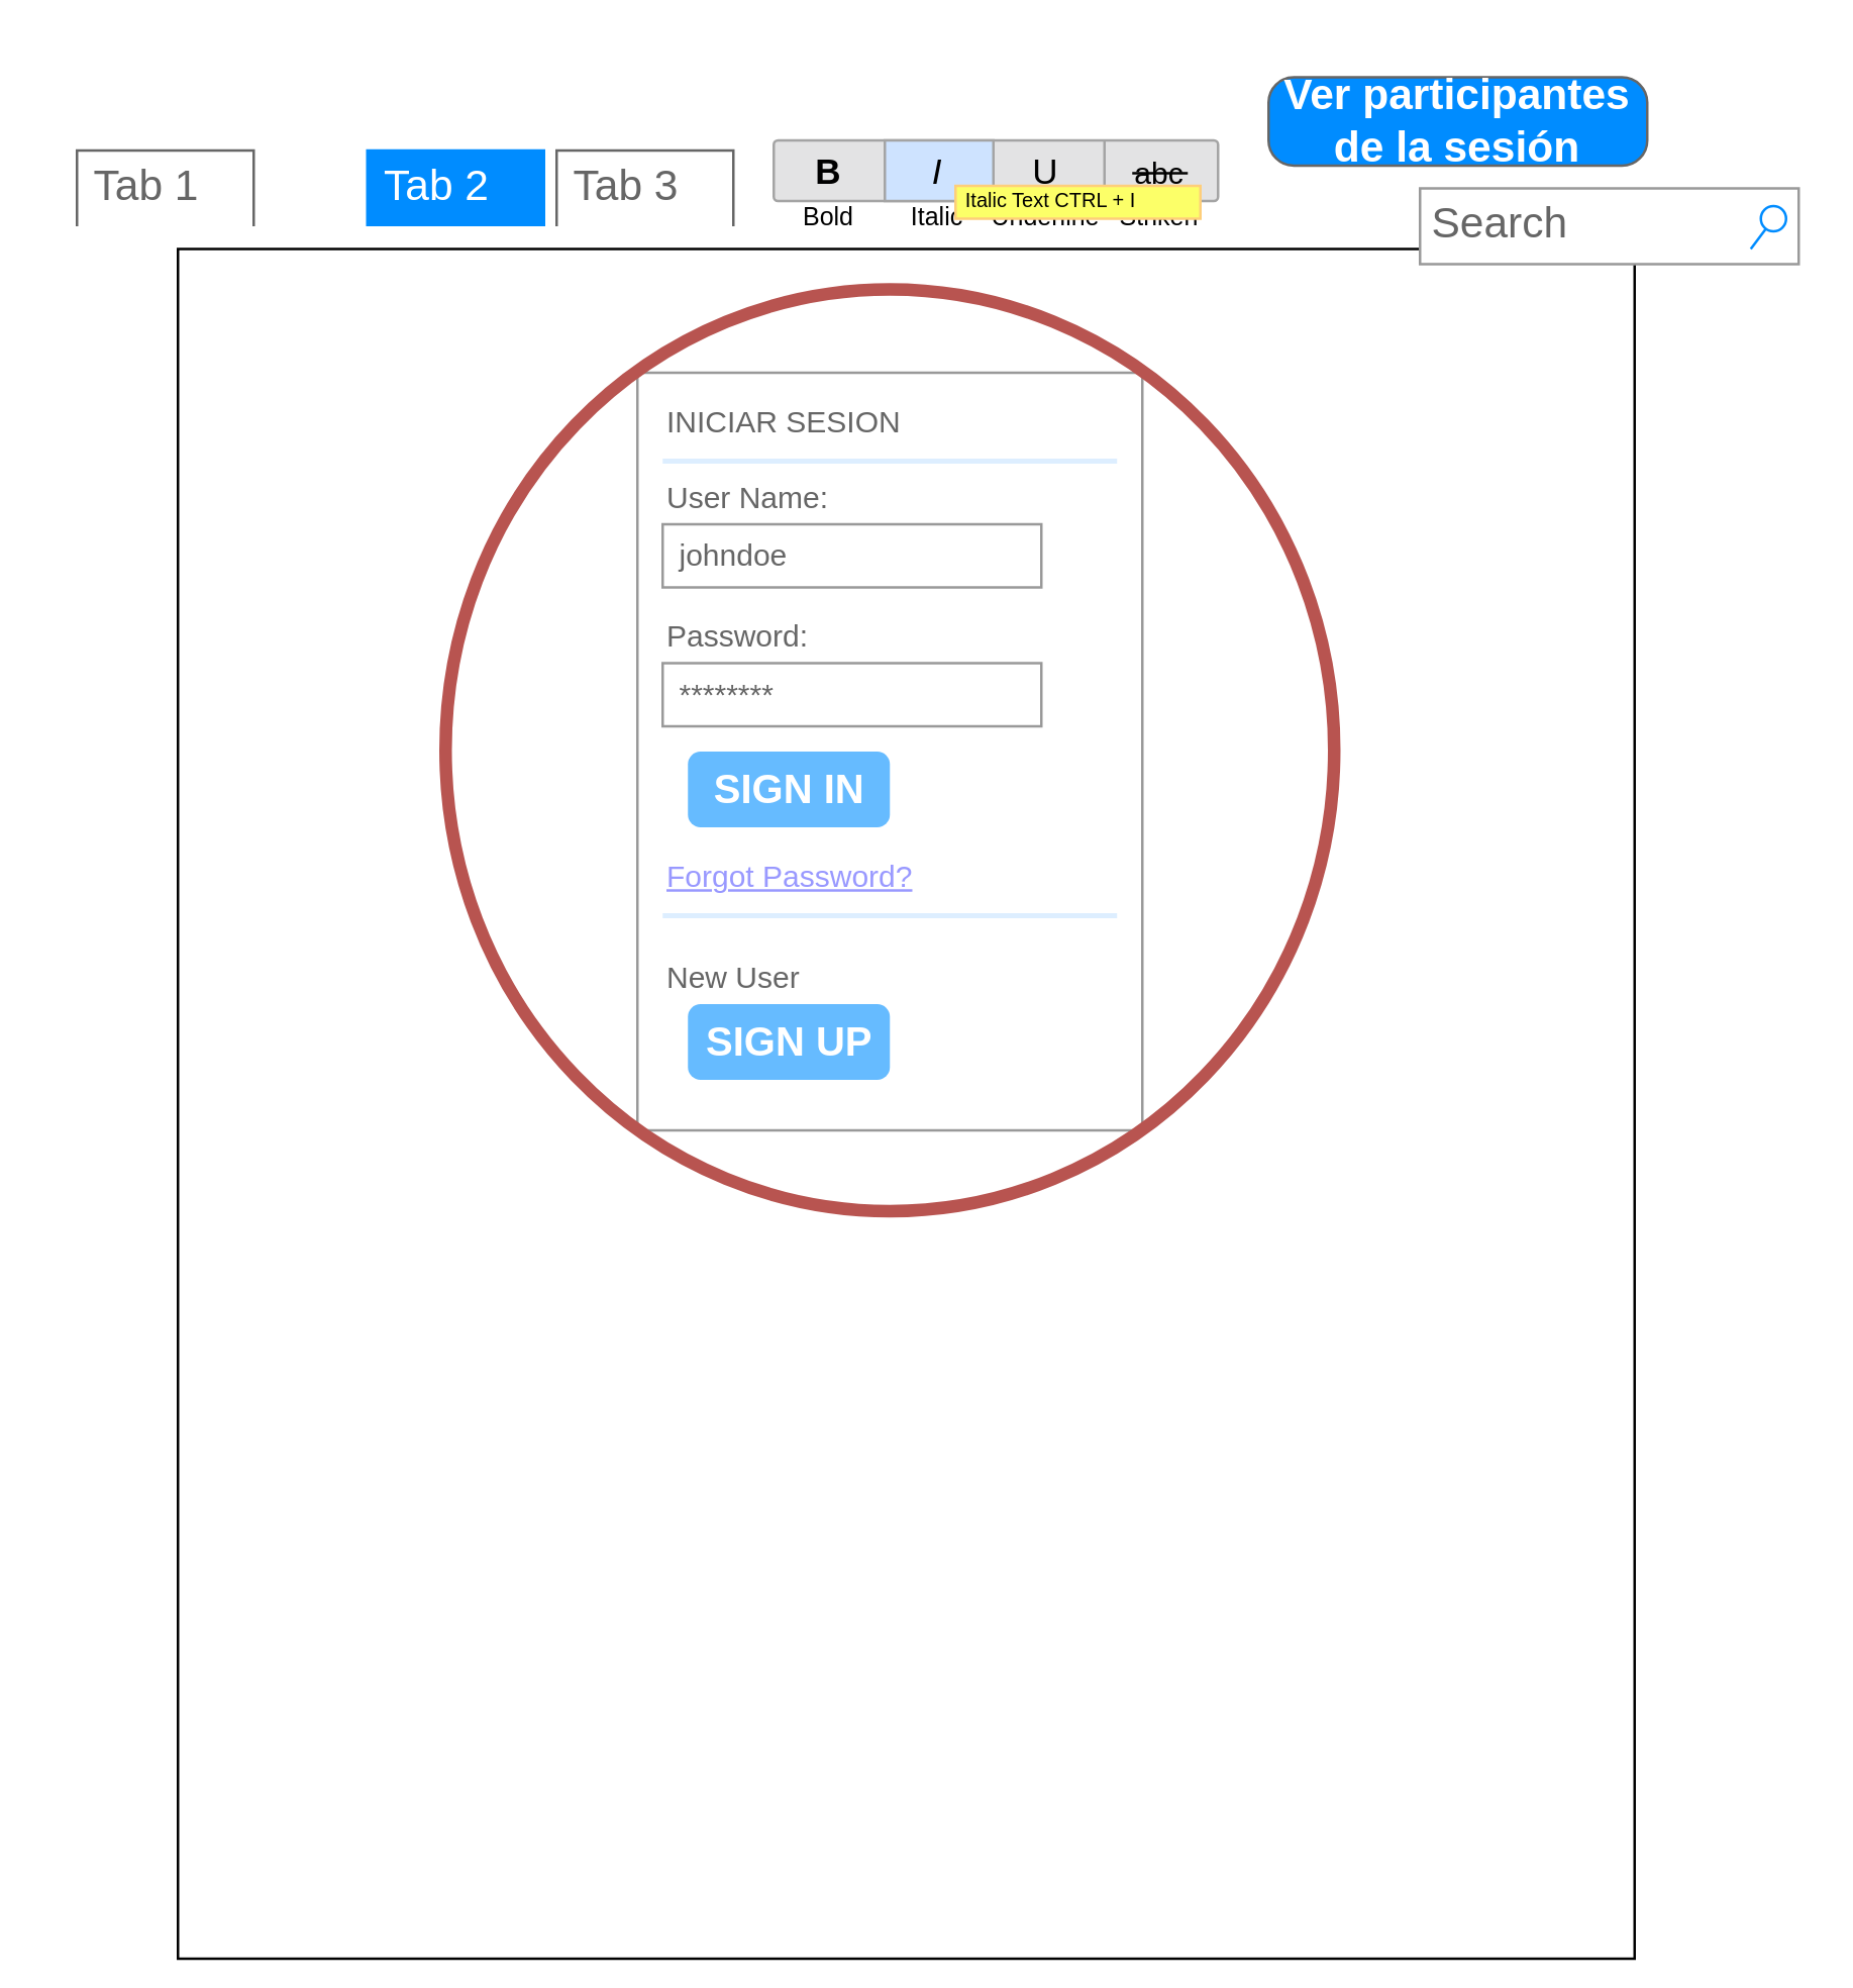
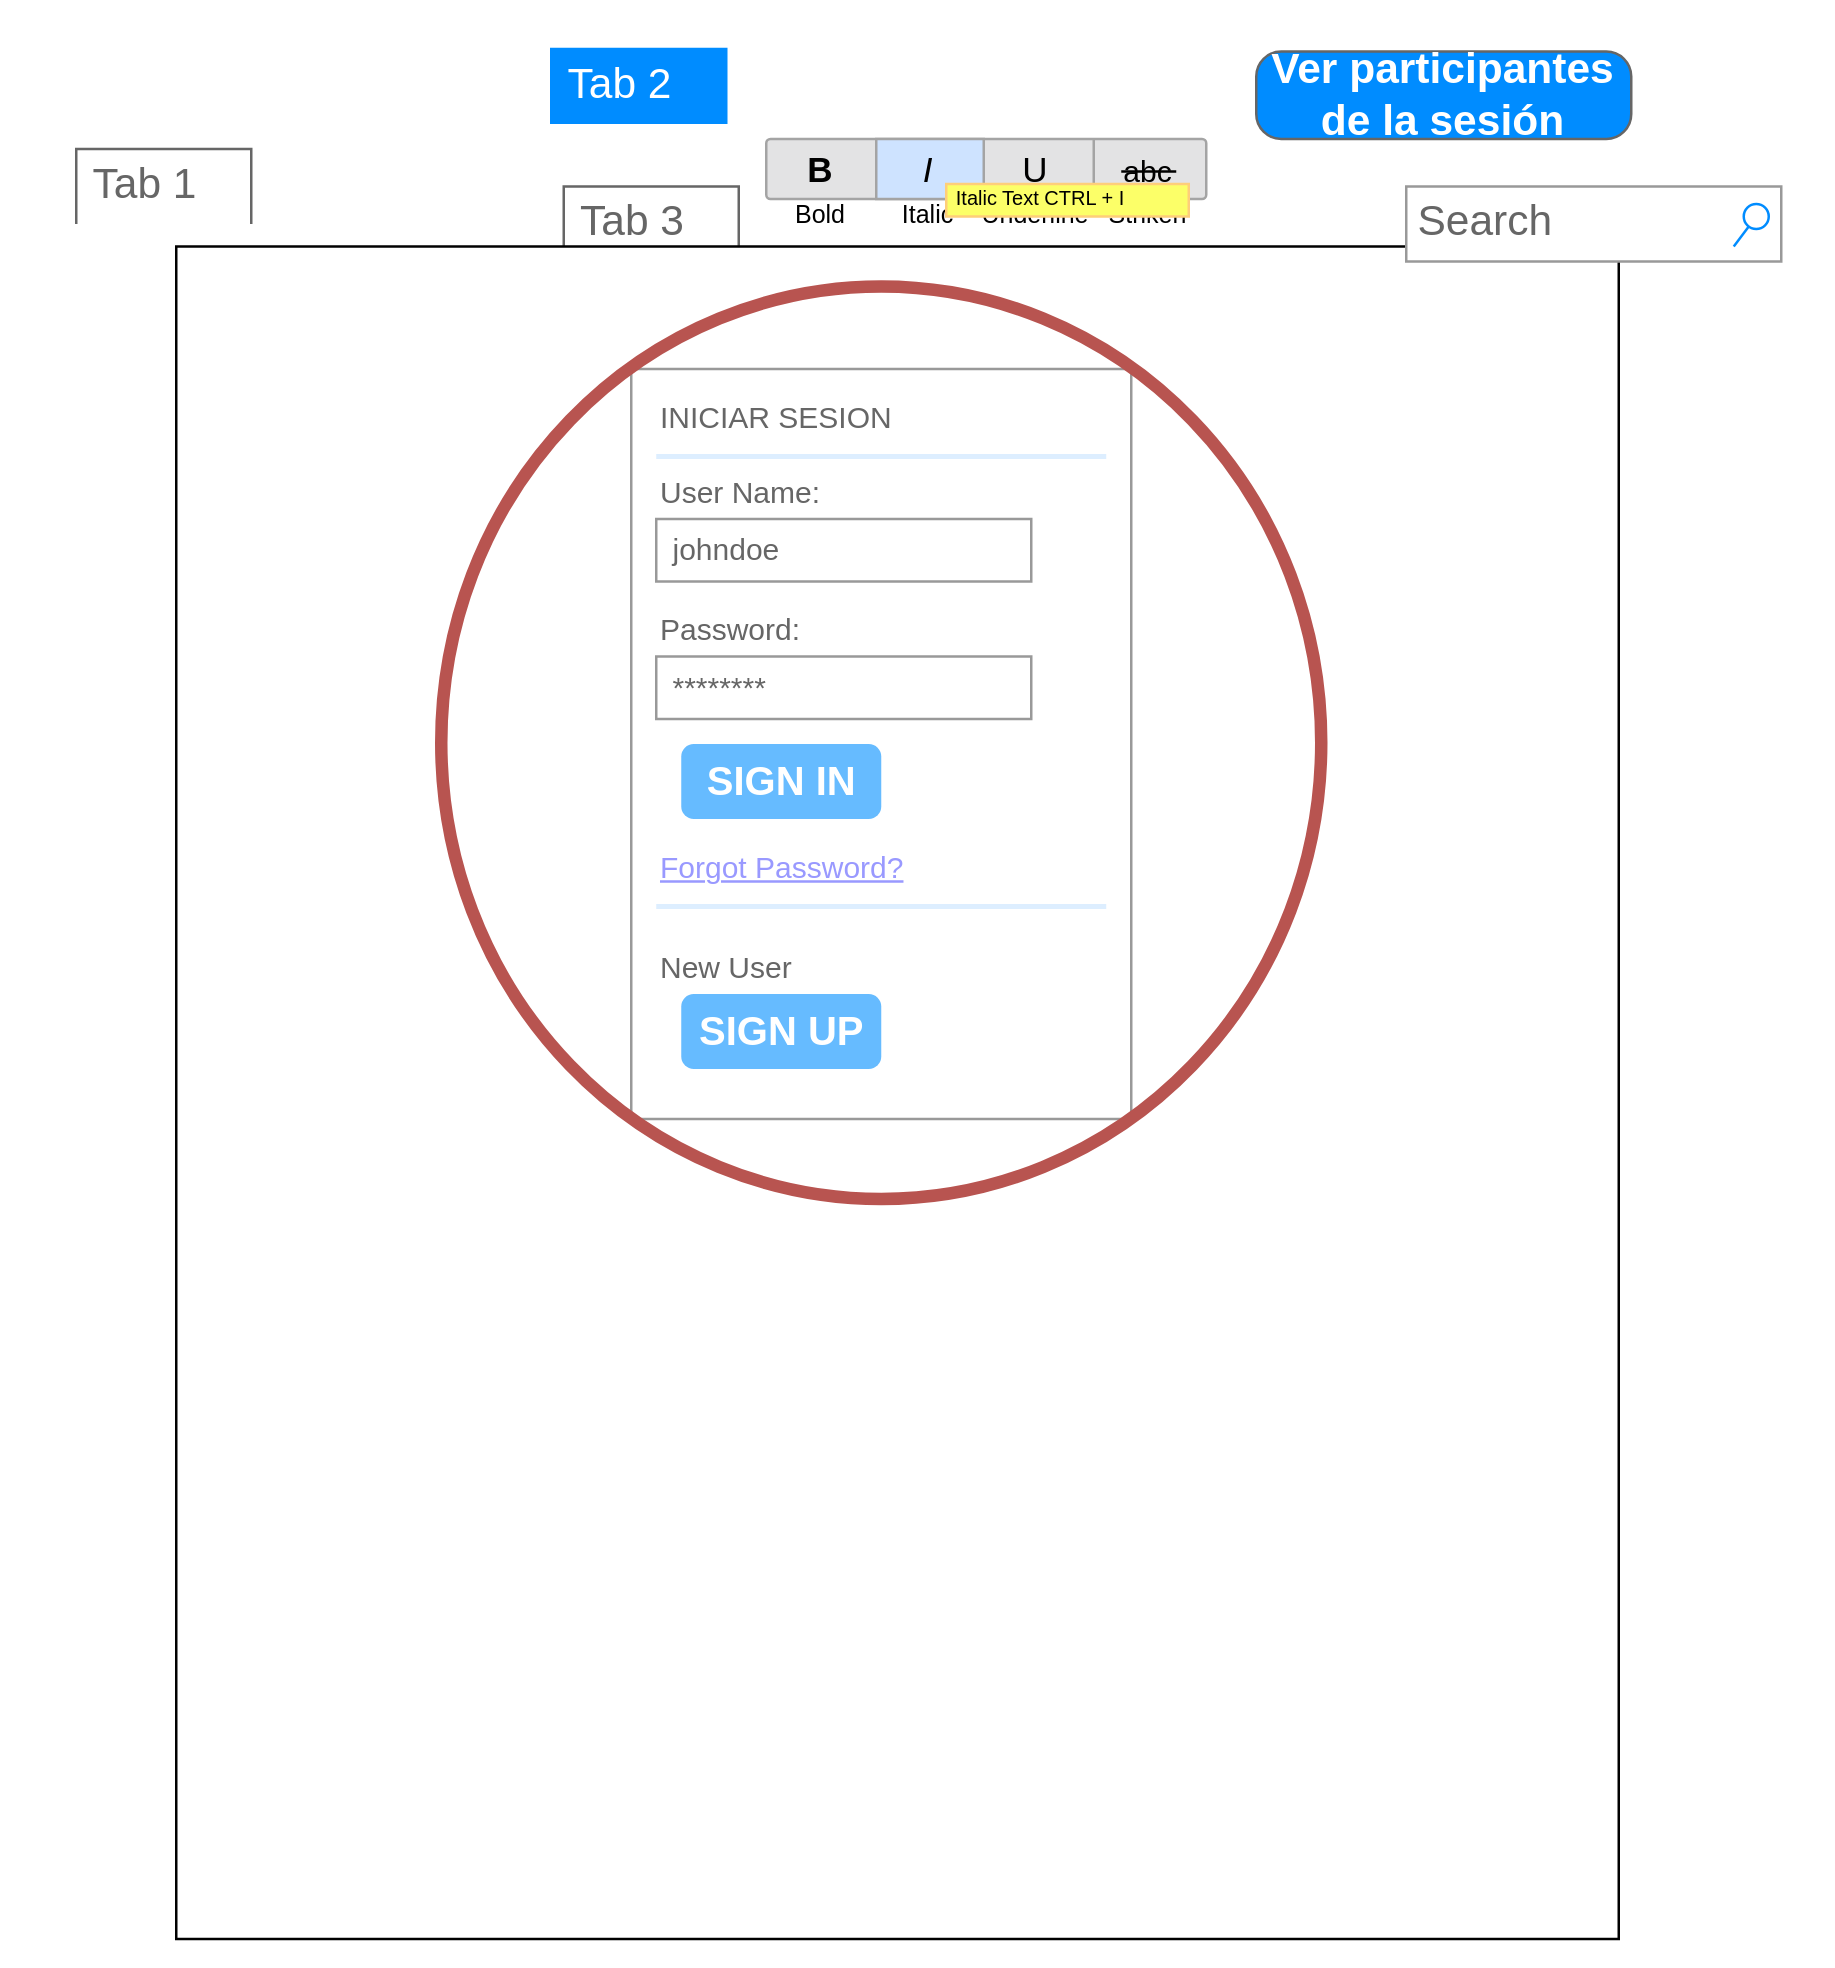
- <mxCell id="8" value="Ver participantes de la sesión" style="strokeWidth=1;shadow=0;dashed=0;align=center;html=1;shape=mxgraph.mockup.buttons.button;strokeColor=#666666;fontColor=#ffffff;mainText=;buttonStyle=round;fontSize=17;fontStyle=1;fillColor=#008cff;whiteSpace=wrap;" vertex="1" parent="1"><mxGeometry x="502" y="30" width="150" height="35" as="geometry" /></mxCell>
+ <mxCell id="8" value="Ver participantes de la sesión" style="strokeWidth=1;shadow=0;dashed=0;align=center;html=1;shape=mxgraph.mockup.buttons.button;strokeColor=#666666;fontColor=#ffffff;mainText=;buttonStyle=round;fontSize=17;fontStyle=1;fillColor=#008cff;whiteSpace=wrap;" vertex="1" parent="1"><mxGeometry x="502" y="20" width="150" height="35" as="geometry" /></mxCell>
- <mxCell id="3" value="Tab 2" style="strokeWidth=1;shadow=0;dashed=0;align=center;html=1;shape=mxgraph.mockup.forms.uRect;fontSize=17;fontColor=#ffffff;align=left;spacingLeft=5;strokeColor=#008cff;fillColor=#008cff;" vertex="1" parent="1"><mxGeometry x="145" y="59" width="70" height="30" as="geometry" /></mxCell>
+ <mxCell id="3" value="Tab 2" style="strokeWidth=1;shadow=0;dashed=0;align=center;html=1;shape=mxgraph.mockup.forms.uRect;fontSize=17;fontColor=#ffffff;align=left;spacingLeft=5;strokeColor=#008cff;fillColor=#008cff;" vertex="1" parent="1"><mxGeometry x="220" y="19" width="70" height="30" as="geometry" /></mxCell>
- <mxCell id="4" value="Tab 3" style="strokeWidth=1;shadow=0;dashed=0;align=center;html=1;shape=mxgraph.mockup.forms.uRect;fontSize=17;fontColor=#666666;align=left;spacingLeft=5;strokeColor=#666666;" vertex="1" parent="1"><mxGeometry x="220" y="59" width="70" height="30" as="geometry" /></mxCell>
+ <mxCell id="4" value="Tab 3" style="strokeWidth=1;shadow=0;dashed=0;align=center;html=1;shape=mxgraph.mockup.forms.uRect;fontSize=17;fontColor=#666666;align=left;spacingLeft=5;strokeColor=#666666;" vertex="1" parent="1"><mxGeometry x="225" y="74" width="70" height="30" as="geometry" /></mxCell>
